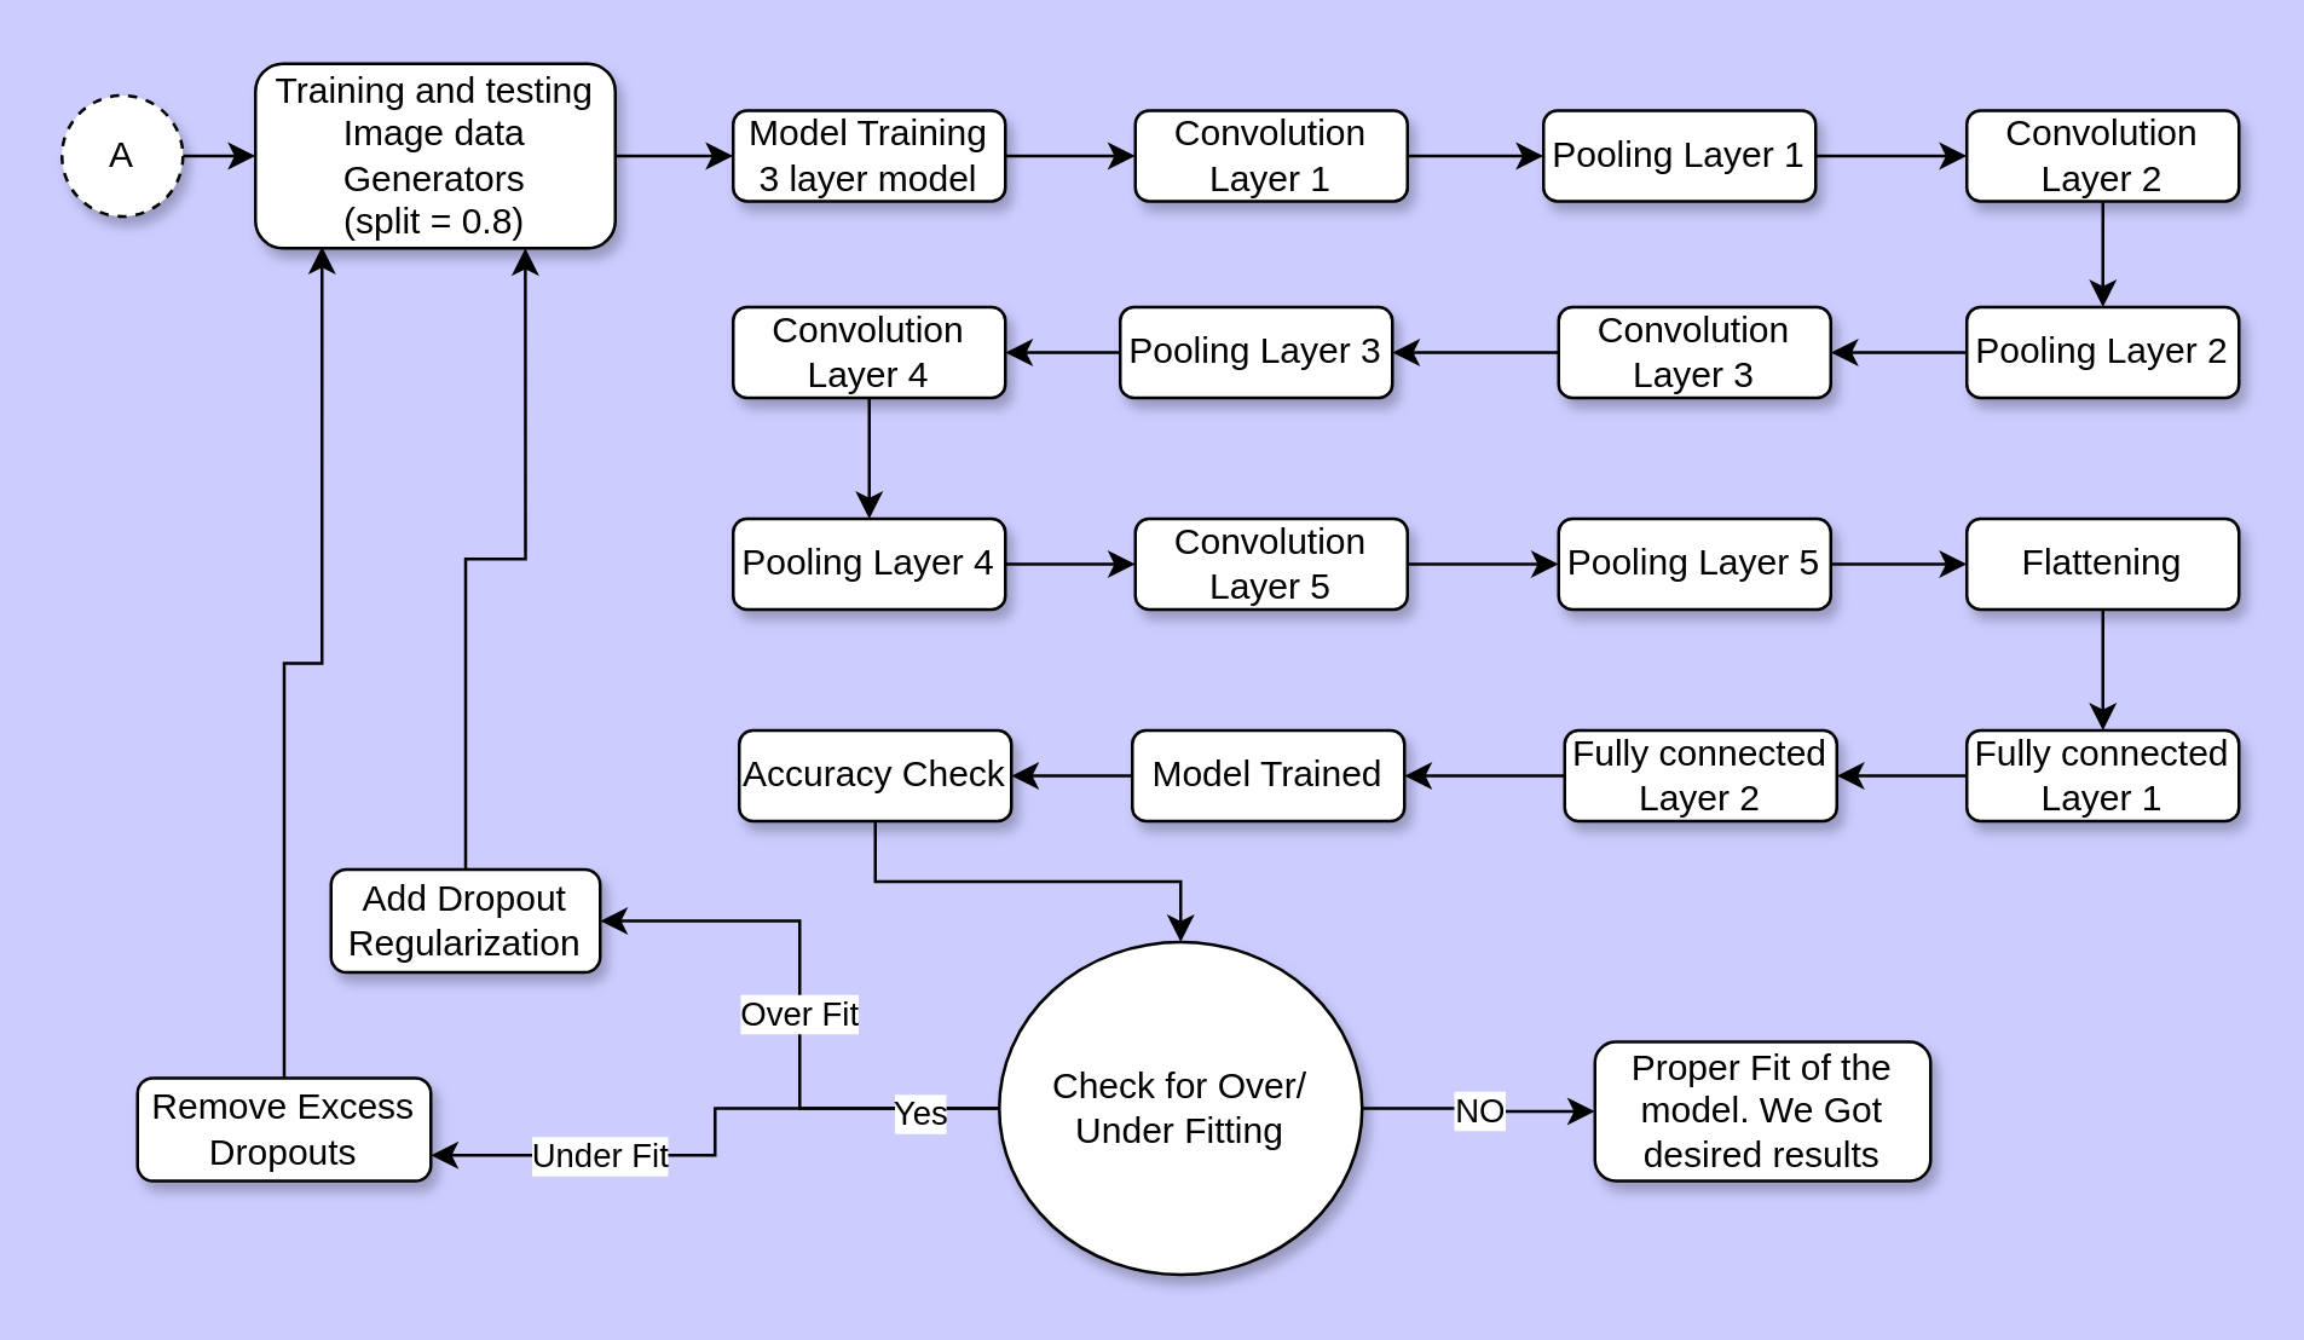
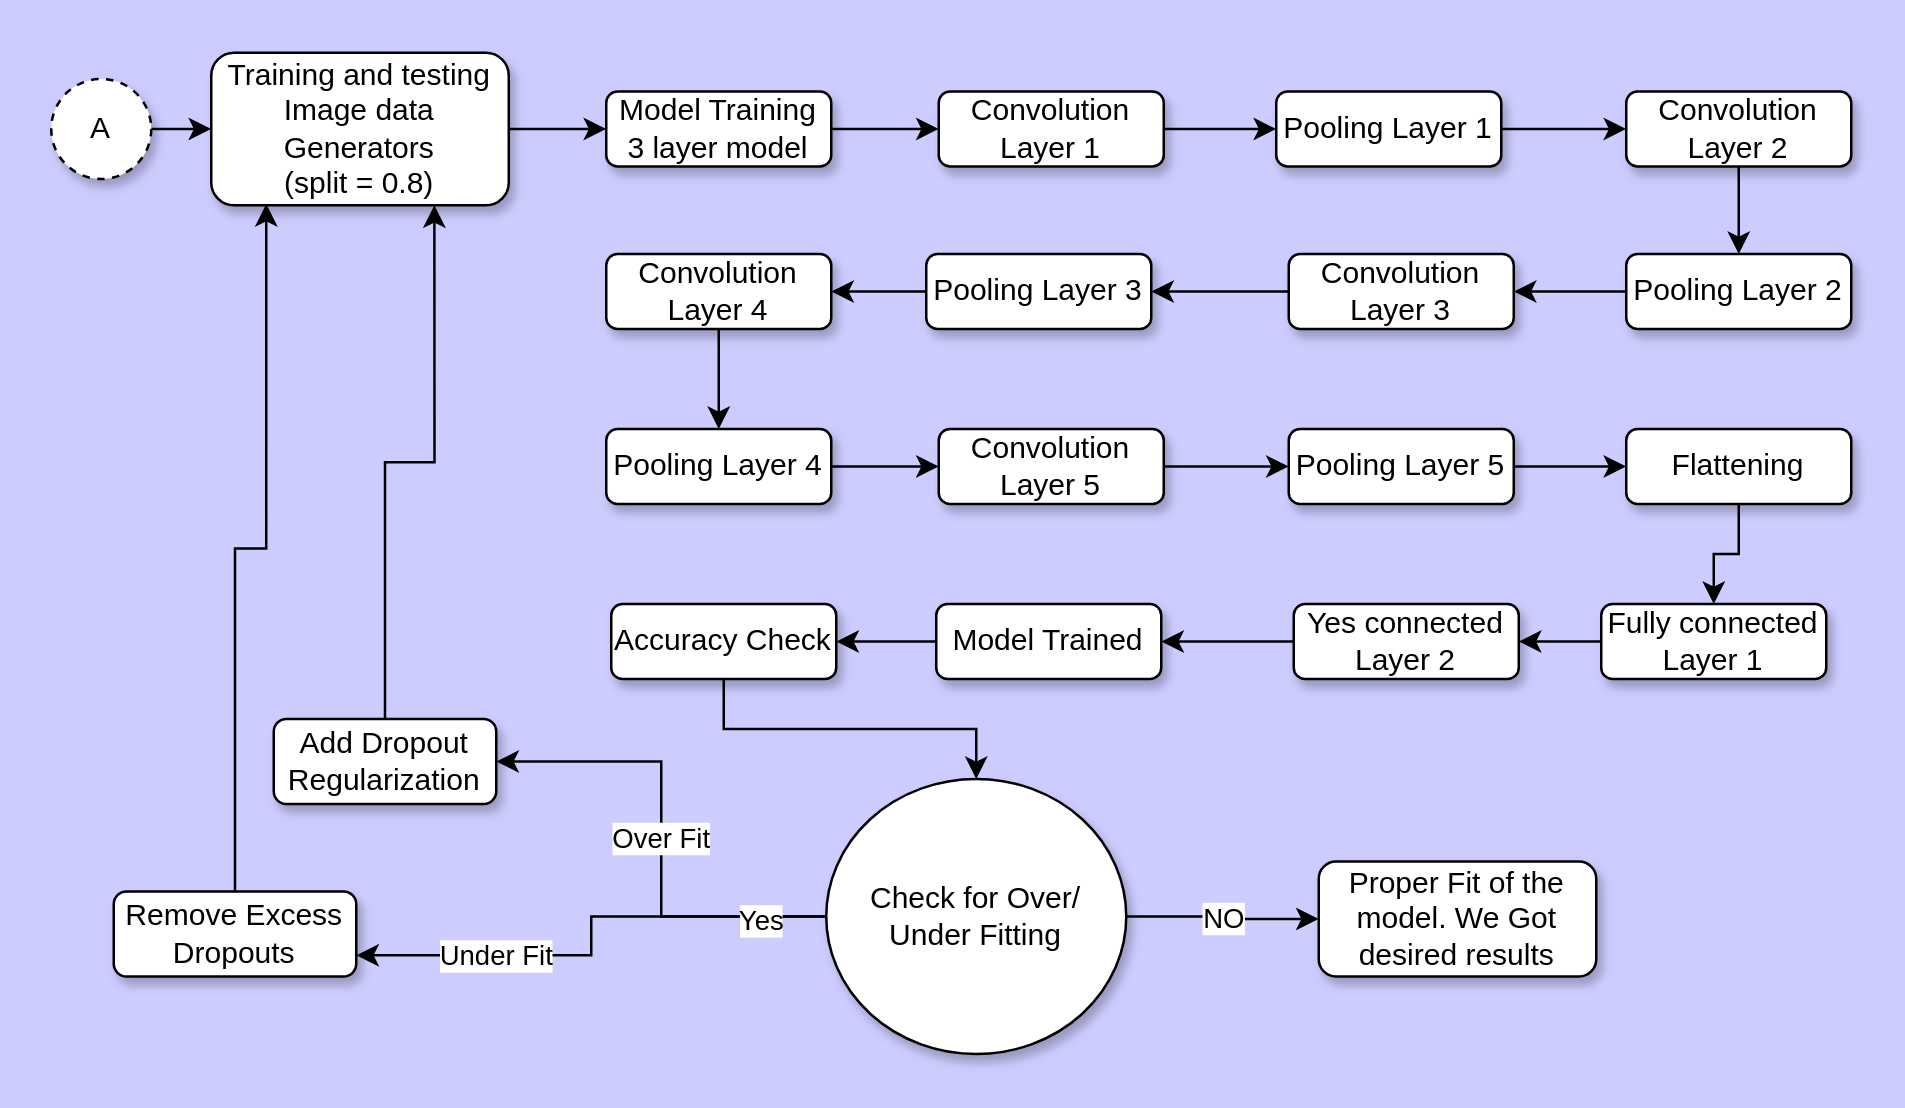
- <mxCell id="31" value="&lt;font style=&quot;vertical-align: inherit&quot;&gt;&lt;font style=&quot;vertical-align: inherit&quot;&gt;Fully connected Layer 2&lt;/font&gt;&lt;/font&gt;" style="rounded=1;whiteSpace=wrap;html=1;shadow=1;" vertex="1" parent="1"><mxGeometry x="517" y="241" width="90" height="30" as="geometry" /></mxCell>
+ <mxCell id="31" value="&lt;font style=&quot;vertical-align: inherit&quot;&gt;&lt;font style=&quot;vertical-align: inherit&quot;&gt;Yes connected Layer 2&lt;/font&gt;&lt;/font&gt;" style="rounded=1;whiteSpace=wrap;html=1;shadow=1;" vertex="1" parent="1"><mxGeometry x="517" y="241" width="90" height="30" as="geometry" /></mxCell>
- <mxCell id="37" value="&lt;font style=&quot;vertical-align: inherit&quot;&gt;&lt;font style=&quot;vertical-align: inherit&quot;&gt;Fully connected Layer 1&lt;/font&gt;&lt;/font&gt;" style="rounded=1;whiteSpace=wrap;html=1;shadow=1;" vertex="1" parent="1"><mxGeometry x="650" y="241" width="90" height="30" as="geometry" /></mxCell>
+ <mxCell id="37" value="&lt;font style=&quot;vertical-align: inherit&quot;&gt;&lt;font style=&quot;vertical-align: inherit&quot;&gt;Fully connected Layer 1&lt;/font&gt;&lt;/font&gt;" style="rounded=1;whiteSpace=wrap;html=1;shadow=1;" vertex="1" parent="1"><mxGeometry x="640" y="241" width="90" height="30" as="geometry" /></mxCell>
